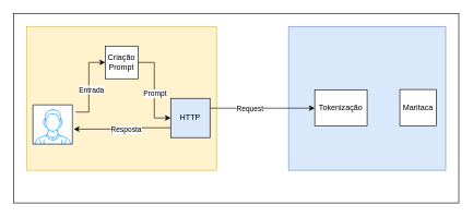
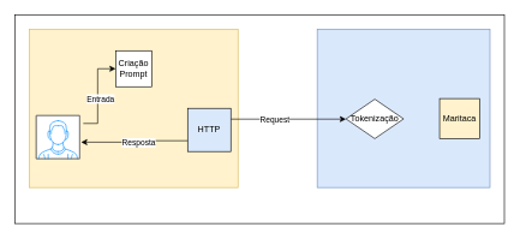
- <mxCell id="21" value="Tokenização" style="rounded=0;whiteSpace=wrap;html=1;" vertex="1" parent="2"><mxGeometry x="460" y="117.287" width="80" height="54.783" as="geometry" /></mxCell>
+ <mxCell id="21" value="Tokenização" style="rhombus;whiteSpace=wrap;html=1;" vertex="1" parent="2"><mxGeometry x="460" y="117.287" width="80" height="54.783" as="geometry" /></mxCell>
- <mxCell id="20" value="Maritaca" style="whiteSpace=wrap;html=1;aspect=fixed;" vertex="1" parent="2"><mxGeometry x="590" y="116.465" width="55.604" height="55.604" as="geometry" /></mxCell>
+ <mxCell id="20" value="Maritaca" style="whiteSpace=wrap;html=1;aspect=fixed;fillColor=#fff2cc;" vertex="1" parent="2"><mxGeometry x="590" y="116.465" width="55.604" height="55.604" as="geometry" /></mxCell>
- <mxCell id="17" style="edgeStyle=orthogonalEdgeStyle;rounded=0;orthogonalLoop=1;jettySize=auto;html=1;entryX=0;entryY=0.5;entryDx=0;entryDy=0;" edge="1" parent="2" source="9" target="13"><mxGeometry relative="1" as="geometry" /></mxCell>
- <mxCell id="18" value="Prompt" style="edgeLabel;html=1;align=center;verticalAlign=middle;resizable=0;points=[];" vertex="1" connectable="0" parent="17"><mxGeometry x="0.067" relative="1" as="geometry"><mxPoint as="offset" /></mxGeometry></mxCell>
